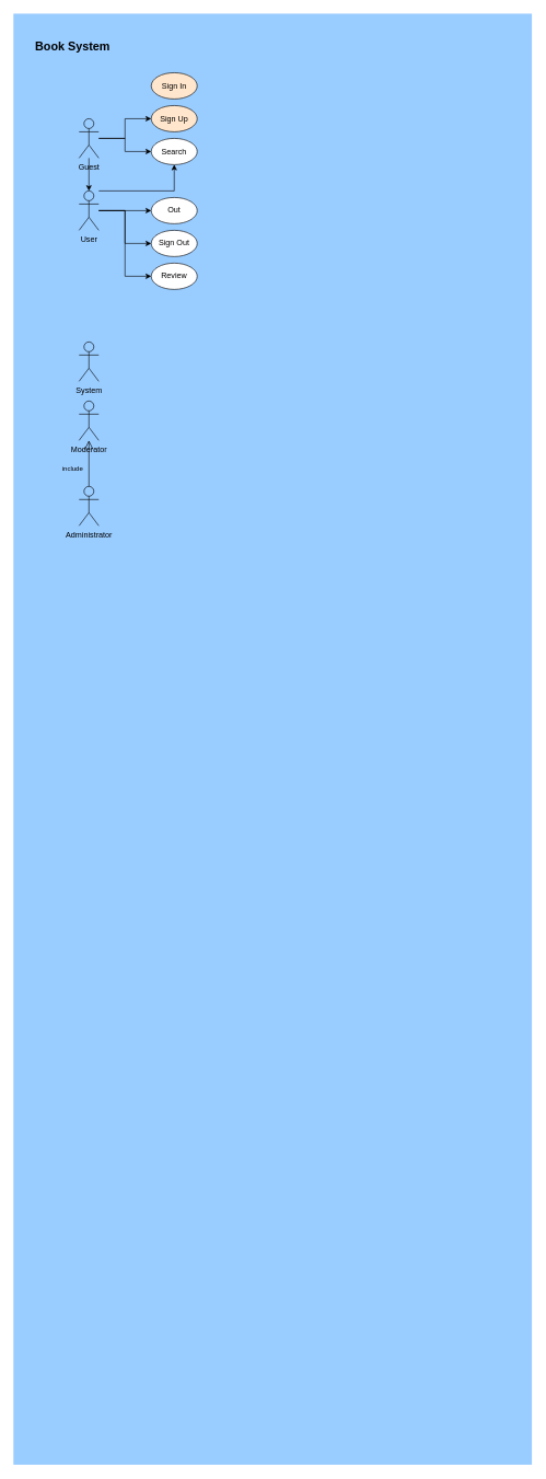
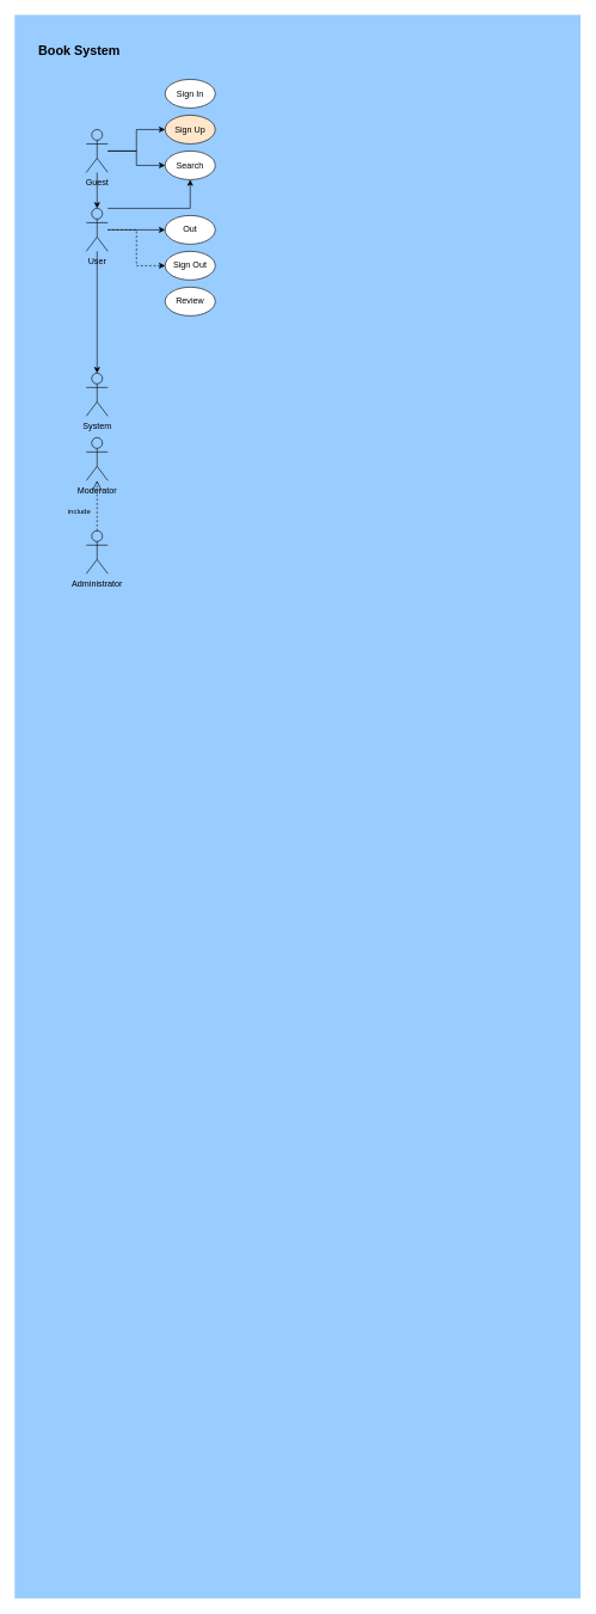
- <mxCell id="18" value="Sign In" style="ellipse;whiteSpace=wrap;html=1;fillColor=#ffe6cc;" vertex="1" parent="1"><mxGeometry x="230" y="110" width="70" height="40" as="geometry" /></mxCell>
+ <mxCell id="18" value="Sign In" style="ellipse;whiteSpace=wrap;html=1;" vertex="1" parent="1"><mxGeometry x="230" y="110" width="70" height="40" as="geometry" /></mxCell>
- <mxCell id="5" style="edgeStyle=orthogonalEdgeStyle;rounded=0;orthogonalLoop=1;jettySize=auto;html=1;" edge="1" parent="1" source="8" target="20"><mxGeometry relative="1" as="geometry" /></mxCell>
+ <mxCell id="5" style="edgeStyle=orthogonalEdgeStyle;rounded=0;orthogonalLoop=1;jettySize=auto;html=1;dashed=1;" edge="1" parent="1" source="8" target="20"><mxGeometry relative="1" as="geometry" /></mxCell>
- <mxCell id="7" style="edgeStyle=orthogonalEdgeStyle;rounded=0;orthogonalLoop=1;jettySize=auto;html=1;entryX=0;entryY=0.5;entryDx=0;entryDy=0;" edge="1" parent="1" source="8" target="23"><mxGeometry relative="1" as="geometry" /></mxCell>
+ <mxCell id="7" style="edgeStyle=orthogonalEdgeStyle;rounded=0;orthogonalLoop=1;jettySize=auto;html=1;" edge="1" parent="1" source="8" target="3"><mxGeometry relative="1" as="geometry" /></mxCell>
- <mxCell id="12" value="&lt;font style=&quot;font-size: 10px;&quot;&gt;include&lt;/font&gt;" style="endArrow=open;endSize=12;dashed=0;html=1;rounded=0;fontSize=12;labelBackgroundColor=none;fontColor=default;" parent="1" source="10" target="9" edge="1"><mxGeometry x="-0.231" y="25" width="160" relative="1" as="geometry"><mxPoint x="370" y="690" as="sourcePoint" /><mxPoint x="530" y="690" as="targetPoint" /><Array as="points" /><mxPoint as="offset" /></mxGeometry></mxCell>
+ <mxCell id="12" value="&lt;font style=&quot;font-size: 10px;&quot;&gt;include&lt;/font&gt;" style="endArrow=open;endSize=12;dashed=1;html=1;rounded=0;fontSize=12;labelBackgroundColor=none;fontColor=default;" parent="1" source="10" target="9" edge="1"><mxGeometry x="-0.231" y="25" width="160" relative="1" as="geometry"><mxPoint x="370" y="690" as="sourcePoint" /><mxPoint x="530" y="690" as="targetPoint" /><Array as="points" /><mxPoint as="offset" /></mxGeometry></mxCell>
